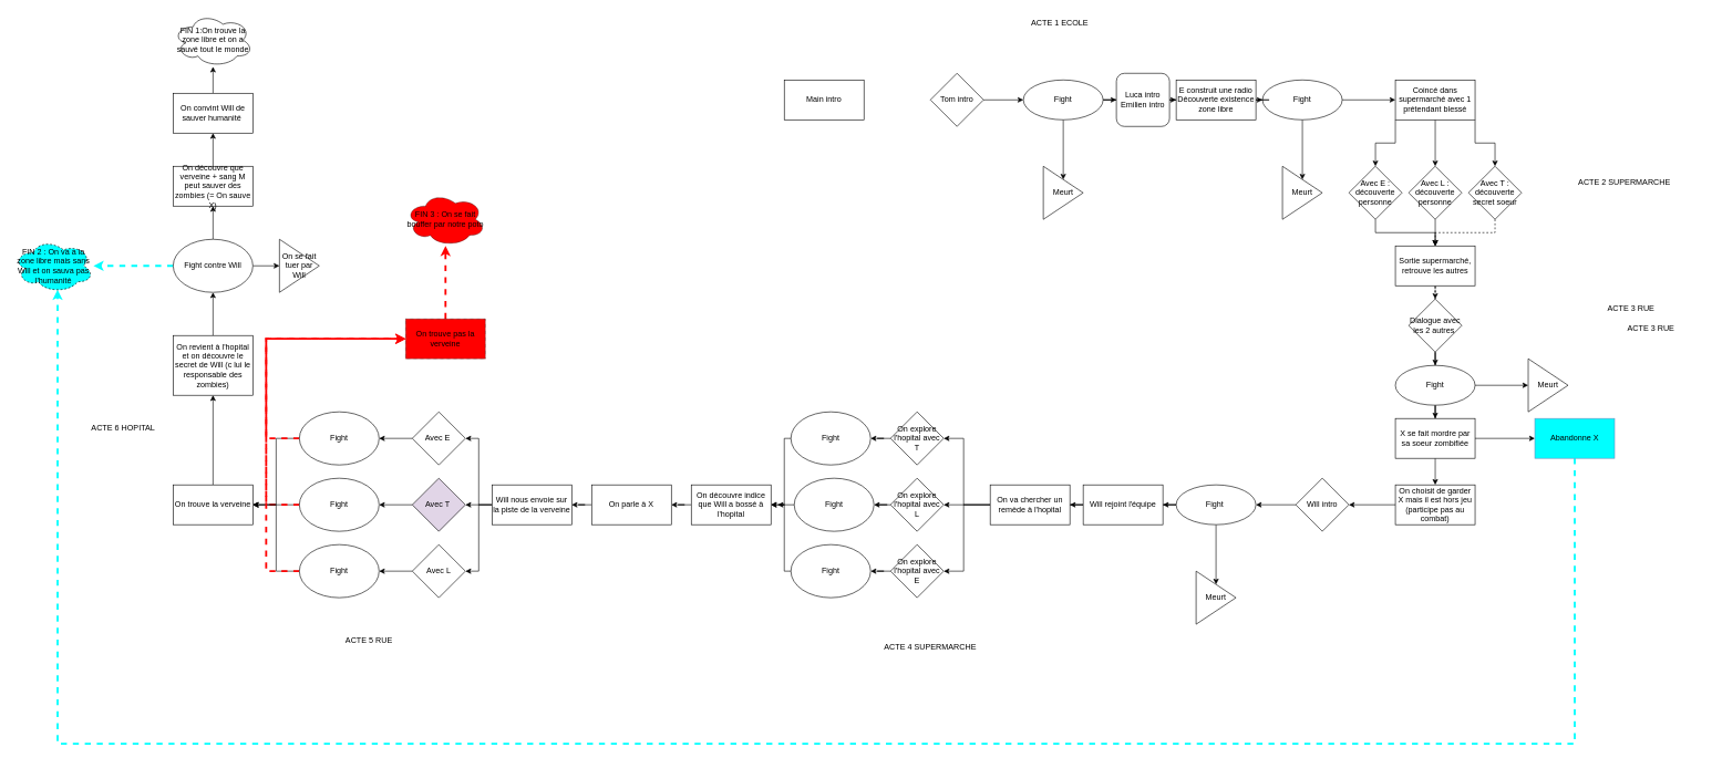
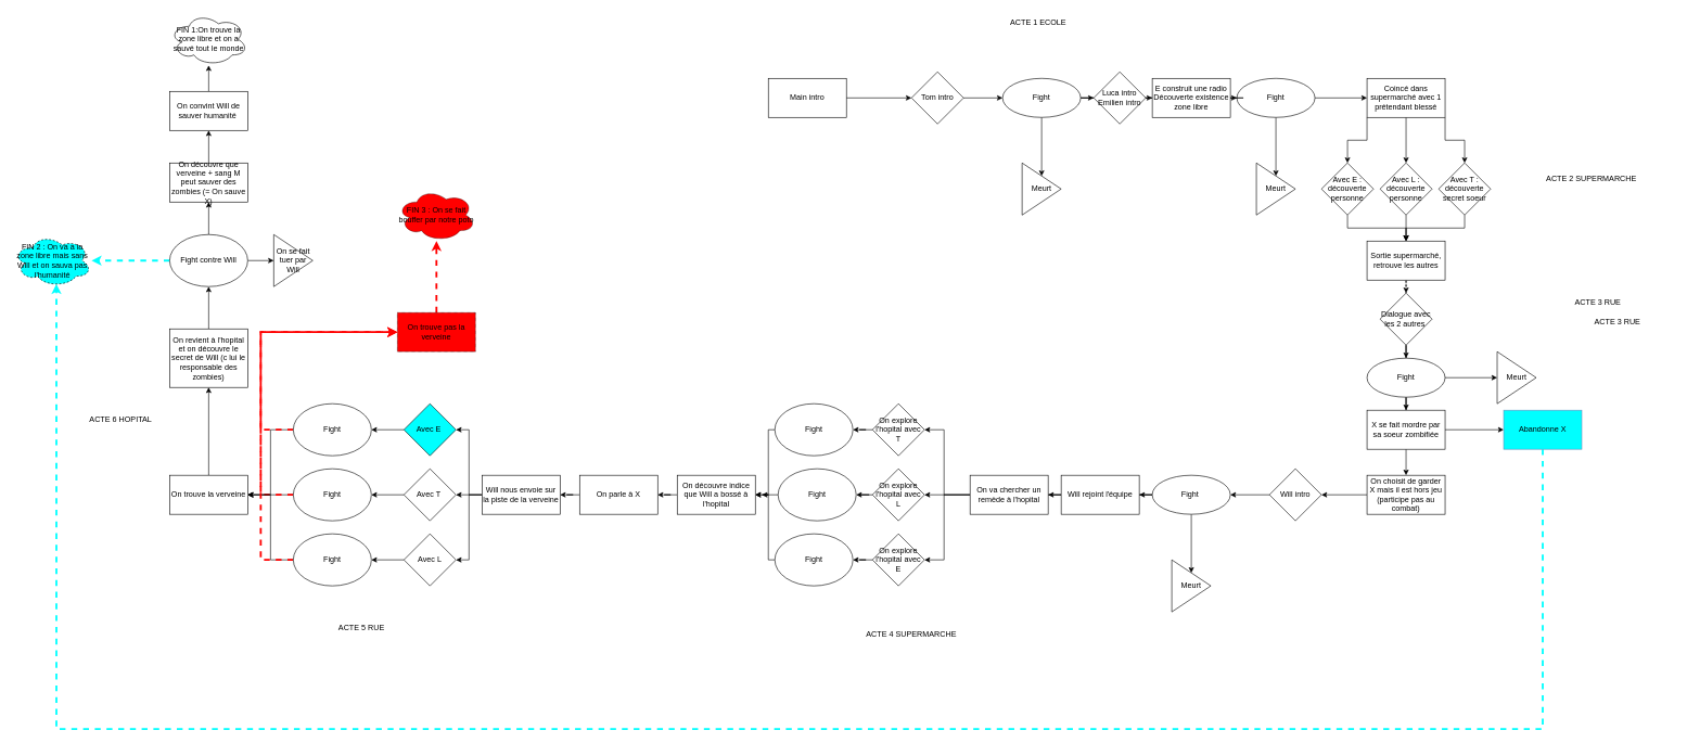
+ <mxCell id="2" value="" style="edgeStyle=orthogonalEdgeStyle;rounded=0;orthogonalLoop=1;jettySize=auto;html=1;" parent="1" source="3" target="5" edge="1"><mxGeometry relative="1" as="geometry" /></mxCell>
- <mxCell id="11" value="Luca intro&lt;br&gt;Emilien intro" style="whiteSpace=wrap;html=1;rounded=1;" parent="1" vertex="1"><mxGeometry x="1680" y="110" width="80" height="80" as="geometry" /></mxCell>
+ <mxCell id="11" value="Luca intro&lt;br&gt;Emilien intro" style="rhombus;whiteSpace=wrap;html=1;rounded=0;" parent="1" vertex="1"><mxGeometry x="1680" y="110" width="80" height="80" as="geometry" /></mxCell>
- <mxCell id="24" style="edgeStyle=orthogonalEdgeStyle;rounded=0;orthogonalLoop=1;jettySize=auto;html=1;entryX=0.5;entryY=0;entryDx=0;entryDy=0;dashed=1;" parent="1" source="25" target="29" edge="1"><mxGeometry relative="1" as="geometry" /></mxCell>
+ <mxCell id="24" style="edgeStyle=orthogonalEdgeStyle;rounded=0;orthogonalLoop=1;jettySize=auto;html=1;entryX=0.5;entryY=0;entryDx=0;entryDy=0;" parent="1" source="25" target="29" edge="1"><mxGeometry relative="1" as="geometry" /></mxCell>
- <mxCell id="70" value="Avec E&amp;nbsp;" style="rhombus;whiteSpace=wrap;html=1;" parent="1" vertex="1"><mxGeometry x="620" y="620" width="80" height="80" as="geometry" /></mxCell>
+ <mxCell id="70" value="Avec E&amp;nbsp;" style="rhombus;whiteSpace=wrap;html=1;fillColor=#00ffff;" parent="1" vertex="1"><mxGeometry x="620" y="620" width="80" height="80" as="geometry" /></mxCell>
- <mxCell id="68" value="Avec T&amp;nbsp;" style="rhombus;whiteSpace=wrap;html=1;fillColor=#e1d5e7;" parent="1" vertex="1"><mxGeometry x="620" y="720" width="80" height="80" as="geometry" /></mxCell>
+ <mxCell id="68" value="Avec T&amp;nbsp;" style="rhombus;whiteSpace=wrap;html=1;" parent="1" vertex="1"><mxGeometry x="620" y="720" width="80" height="80" as="geometry" /></mxCell>
